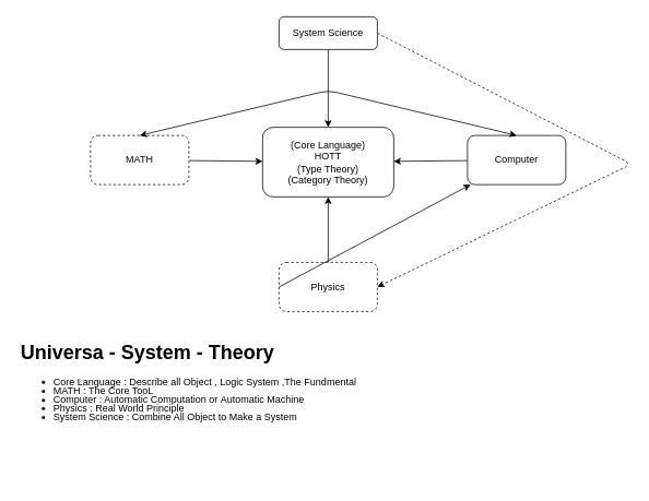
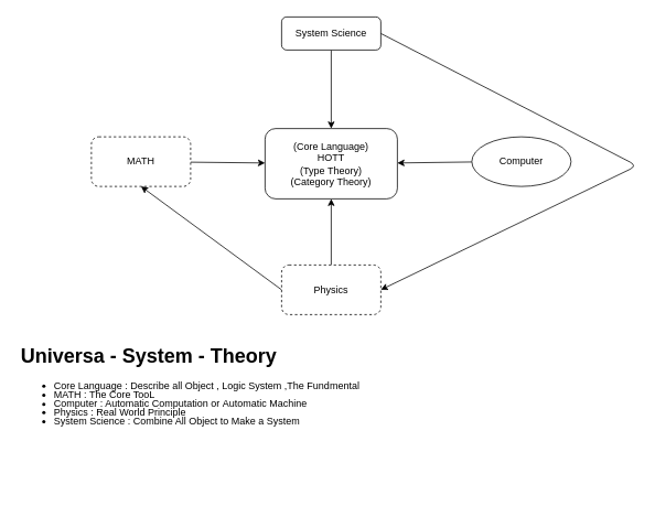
- <mxCell id="12" value="" style="endArrow=classic;startArrow=classic;html=1;rounded=1;fontSize=12;exitX=0.5;exitY=0;exitDx=0;exitDy=0;entryX=0.5;entryY=0;entryDx=0;entryDy=0;" edge="1" parent="1" source="5" target="3"><mxGeometry width="50" height="50" relative="1" as="geometry"><mxPoint x="590" y="160" as="sourcePoint" /><mxPoint x="640" y="110" as="targetPoint" /><Array as="points"><mxPoint x="400" y="110" /></Array></mxGeometry></mxCell>
- <mxCell id="5" value="Computer&lt;br&gt;" style="rounded=1;whiteSpace=wrap;html=1;" vertex="1" parent="1"><mxGeometry x="570" y="165" width="120" height="60" as="geometry" /></mxCell>
+ <mxCell id="5" value="Computer&lt;br&gt;" style="ellipse;whiteSpace=wrap;html=1;" vertex="1" parent="1"><mxGeometry x="570" y="165" width="120" height="60" as="geometry" /></mxCell>
- <mxCell id="14" value="" style="endArrow=classic;html=1;rounded=1;fontSize=12;exitX=1;exitY=0.5;exitDx=0;exitDy=0;entryX=1;entryY=0.5;entryDx=0;entryDy=0;dashed=1;" edge="1" parent="1" source="10" target="8"><mxGeometry width="50" height="50" relative="1" as="geometry"><mxPoint x="570" y="70" as="sourcePoint" /><mxPoint x="620" y="20" as="targetPoint" /><Array as="points"><mxPoint x="770" y="200" /></Array></mxGeometry></mxCell>
+ <mxCell id="14" value="" style="endArrow=classic;html=1;rounded=1;fontSize=12;exitX=1;exitY=0.5;exitDx=0;exitDy=0;entryX=1;entryY=0.5;entryDx=0;entryDy=0;" edge="1" parent="1" source="10" target="8"><mxGeometry width="50" height="50" relative="1" as="geometry"><mxPoint x="570" y="70" as="sourcePoint" /><mxPoint x="620" y="20" as="targetPoint" /><Array as="points"><mxPoint x="770" y="200" /></Array></mxGeometry></mxCell>
- <mxCell id="13" value="" style="endArrow=classic;html=1;rounded=1;fontSize=12;exitX=0;exitY=0.5;exitDx=0;exitDy=0;" edge="1" parent="1" source="8" target="5"><mxGeometry width="50" height="50" relative="1" as="geometry"><mxPoint x="170" y="330" as="sourcePoint" /><mxPoint x="220" y="280" as="targetPoint" /></mxGeometry></mxCell>
+ <mxCell id="13" value="" style="endArrow=classic;html=1;rounded=1;fontSize=12;exitX=0;exitY=0.5;exitDx=0;exitDy=0;entryX=0.5;entryY=1;entryDx=0;entryDy=0;" edge="1" parent="1" source="8" target="3"><mxGeometry width="50" height="50" relative="1" as="geometry"><mxPoint x="170" y="330" as="sourcePoint" /><mxPoint x="220" y="280" as="targetPoint" /></mxGeometry></mxCell>
